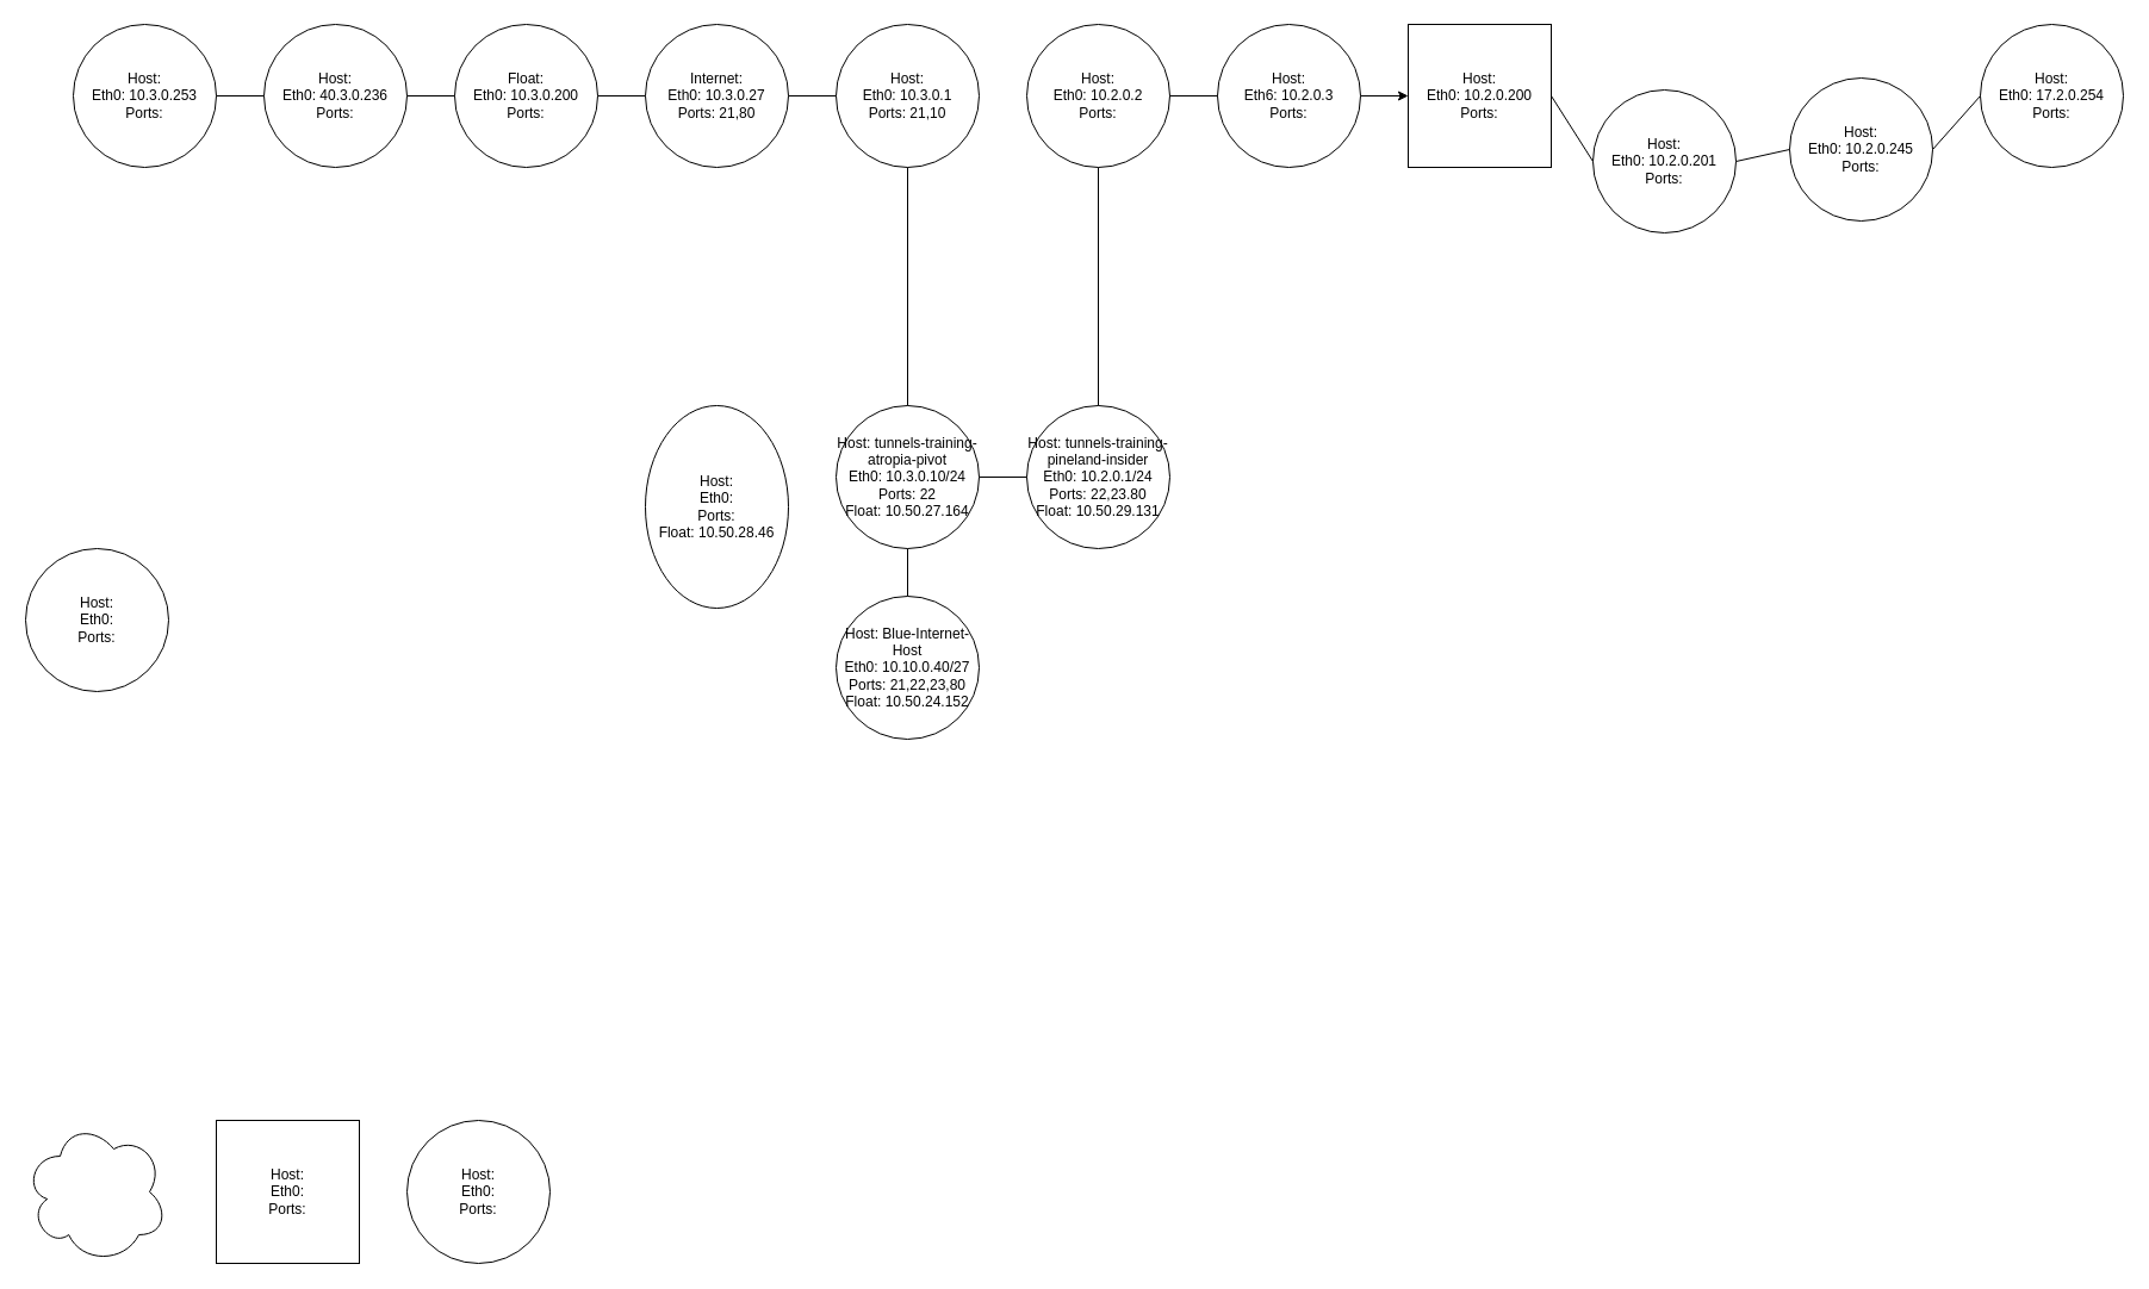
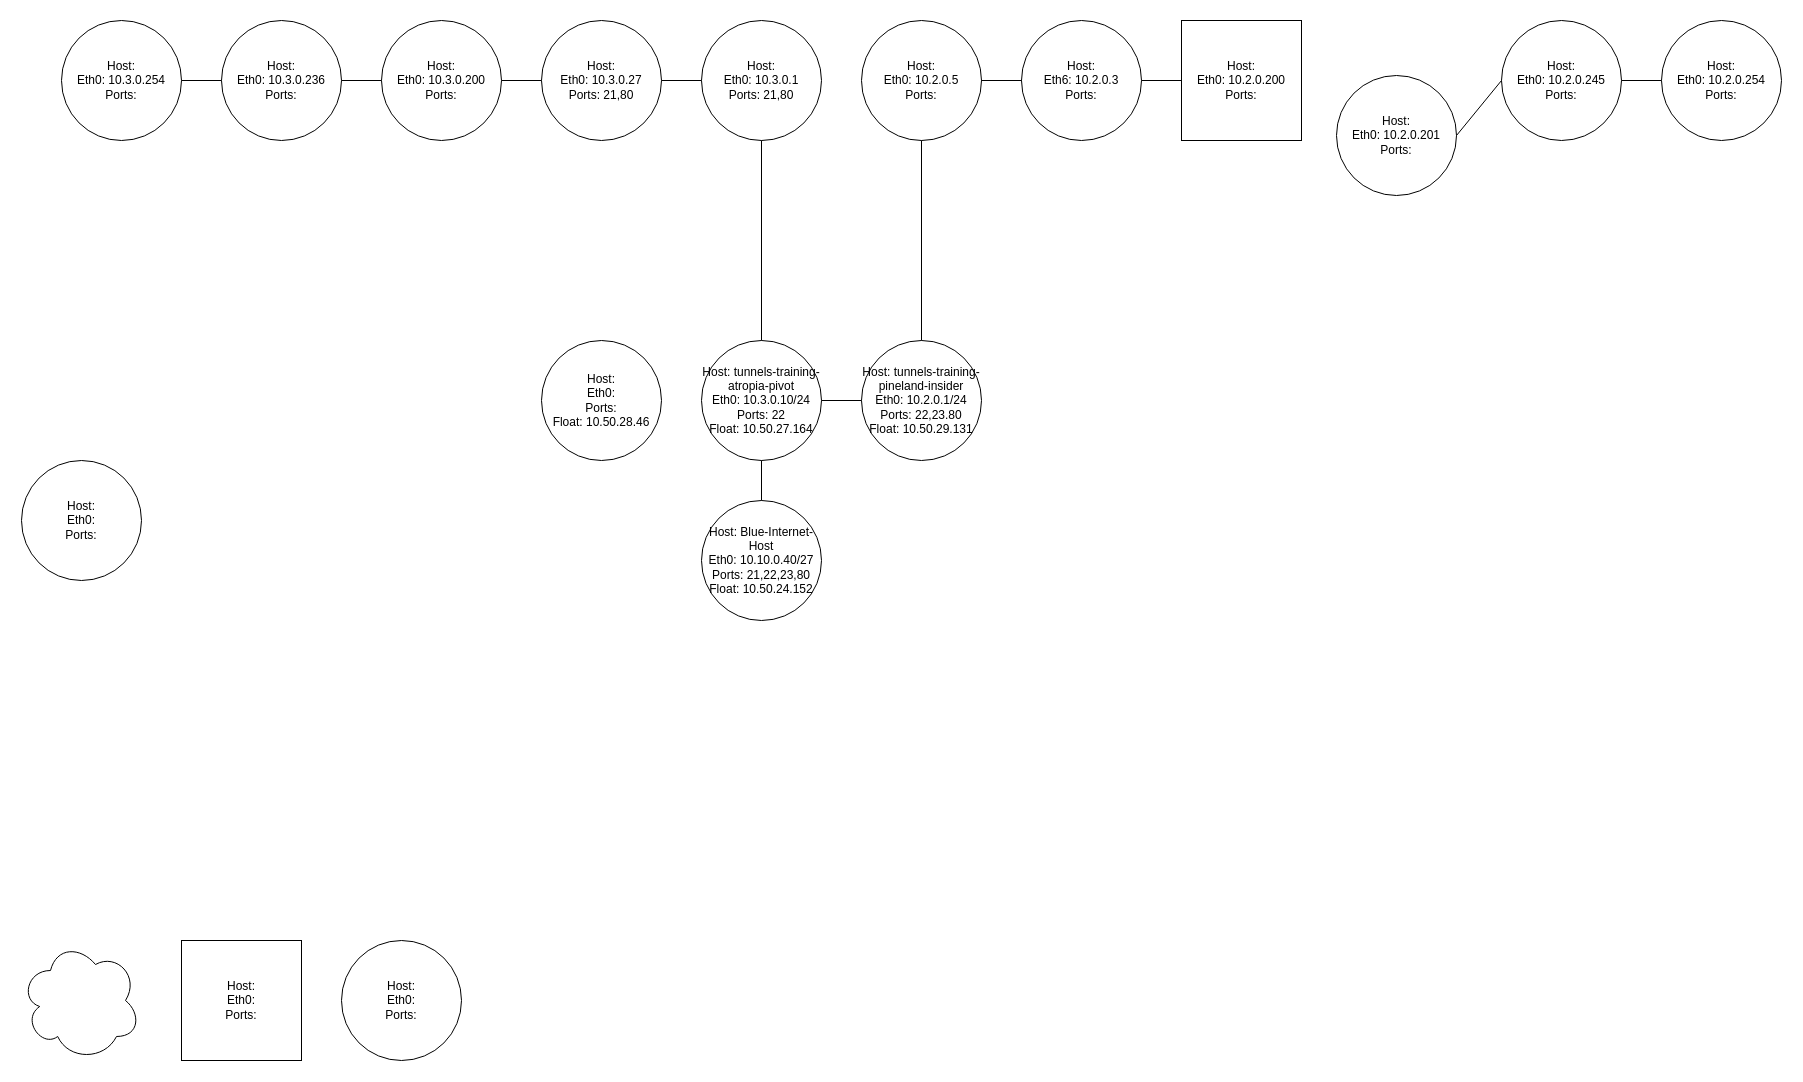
- <mxCell id="31" value="&lt;div&gt;Host: &lt;br&gt;&lt;/div&gt;&lt;div&gt;Eth0: 10.3.0.253&lt;br&gt;&lt;/div&gt;&lt;div&gt;Ports: &lt;br&gt;&lt;/div&gt;" style="ellipse;whiteSpace=wrap;html=1;aspect=fixed;" vertex="1" parent="1"><mxGeometry x="61" y="20" width="120" height="120" as="geometry" /></mxCell>
+ <mxCell id="31" value="&lt;div&gt;Host: &lt;br&gt;&lt;/div&gt;&lt;div&gt;Eth0: 10.3.0.254&lt;br&gt;&lt;/div&gt;&lt;div&gt;Ports: &lt;br&gt;&lt;/div&gt;" style="ellipse;whiteSpace=wrap;html=1;aspect=fixed;" vertex="1" parent="1"><mxGeometry x="61" y="20" width="120" height="120" as="geometry" /></mxCell>
- <mxCell id="26" value="&lt;div&gt;Host: &lt;br&gt;&lt;/div&gt;&lt;div&gt;Eth0: 40.3.0.236&lt;br&gt;&lt;/div&gt;&lt;div&gt;Ports: &lt;br&gt;&lt;/div&gt;" style="ellipse;whiteSpace=wrap;html=1;aspect=fixed;" vertex="1" parent="1"><mxGeometry x="221" y="20" width="120" height="120" as="geometry" /></mxCell>
+ <mxCell id="26" value="&lt;div&gt;Host: &lt;br&gt;&lt;/div&gt;&lt;div&gt;Eth0: 10.3.0.236&lt;br&gt;&lt;/div&gt;&lt;div&gt;Ports: &lt;br&gt;&lt;/div&gt;" style="ellipse;whiteSpace=wrap;html=1;aspect=fixed;" vertex="1" parent="1"><mxGeometry x="221" y="20" width="120" height="120" as="geometry" /></mxCell>
- <mxCell id="24" value="&lt;div&gt;Float: &lt;br&gt;&lt;/div&gt;&lt;div&gt;Eth0: 10.3.0.200&lt;br&gt;&lt;/div&gt;&lt;div&gt;Ports: &lt;br&gt;&lt;/div&gt;" style="ellipse;whiteSpace=wrap;html=1;aspect=fixed;" vertex="1" parent="1"><mxGeometry x="381" y="20" width="120" height="120" as="geometry" /></mxCell>
+ <mxCell id="24" value="&lt;div&gt;Host: &lt;br&gt;&lt;/div&gt;&lt;div&gt;Eth0: 10.3.0.200&lt;br&gt;&lt;/div&gt;&lt;div&gt;Ports: &lt;br&gt;&lt;/div&gt;" style="ellipse;whiteSpace=wrap;html=1;aspect=fixed;" vertex="1" parent="1"><mxGeometry x="381" y="20" width="120" height="120" as="geometry" /></mxCell>
- <mxCell id="27" value="&lt;div&gt;Internet: &lt;br&gt;&lt;/div&gt;&lt;div&gt;Eth0: 10.3.0.27&lt;br&gt;&lt;/div&gt;&lt;div&gt;Ports: 21,80&lt;br&gt;&lt;/div&gt;" style="ellipse;whiteSpace=wrap;html=1;aspect=fixed;" vertex="1" parent="1"><mxGeometry x="541" y="20" width="120" height="120" as="geometry" /></mxCell>
+ <mxCell id="27" value="&lt;div&gt;Host: &lt;br&gt;&lt;/div&gt;&lt;div&gt;Eth0: 10.3.0.27&lt;br&gt;&lt;/div&gt;&lt;div&gt;Ports: 21,80&lt;br&gt;&lt;/div&gt;" style="ellipse;whiteSpace=wrap;html=1;aspect=fixed;" vertex="1" parent="1"><mxGeometry x="541" y="20" width="120" height="120" as="geometry" /></mxCell>
- <mxCell id="23" value="&lt;div&gt;Host: &lt;br&gt;&lt;/div&gt;&lt;div&gt;Eth0: 10.3.0.1&lt;br&gt;&lt;/div&gt;&lt;div&gt;Ports: 21,10&lt;br&gt;&lt;/div&gt;" style="ellipse;whiteSpace=wrap;html=1;aspect=fixed;" vertex="1" parent="1"><mxGeometry x="701" y="20" width="120" height="120" as="geometry" /></mxCell>
+ <mxCell id="23" value="&lt;div&gt;Host: &lt;br&gt;&lt;/div&gt;&lt;div&gt;Eth0: 10.3.0.1&lt;br&gt;&lt;/div&gt;&lt;div&gt;Ports: 21,80&lt;br&gt;&lt;/div&gt;" style="ellipse;whiteSpace=wrap;html=1;aspect=fixed;" vertex="1" parent="1"><mxGeometry x="701" y="20" width="120" height="120" as="geometry" /></mxCell>
- <mxCell id="9" value="&lt;div&gt;Host: &lt;br&gt;&lt;/div&gt;&lt;div&gt;Eth0: 10.2.0.2&lt;br&gt;&lt;/div&gt;&lt;div&gt;Ports: &lt;br&gt;&lt;/div&gt;" style="ellipse;whiteSpace=wrap;html=1;aspect=fixed;" vertex="1" parent="1"><mxGeometry x="861" y="20" width="120" height="120" as="geometry" /></mxCell>
+ <mxCell id="9" value="&lt;div&gt;Host: &lt;br&gt;&lt;/div&gt;&lt;div&gt;Eth0: 10.2.0.5&lt;br&gt;&lt;/div&gt;&lt;div&gt;Ports: &lt;br&gt;&lt;/div&gt;" style="ellipse;whiteSpace=wrap;html=1;aspect=fixed;" vertex="1" parent="1"><mxGeometry x="861" y="20" width="120" height="120" as="geometry" /></mxCell>
- <mxCell id="17" value="" style="endArrow=classic;html=1;rounded=0;exitX=1;exitY=0.5;exitDx=0;exitDy=0;" edge="1" parent="1" source="10" target="13"><mxGeometry width="50" height="50" relative="1" as="geometry"><mxPoint x="1141" y="-10" as="sourcePoint" /><mxPoint x="1191" y="-60" as="targetPoint" /></mxGeometry></mxCell>
+ <mxCell id="17" value="" style="endArrow=none;html=1;rounded=0;exitX=1;exitY=0.5;exitDx=0;exitDy=0;" edge="1" parent="1" source="10" target="13"><mxGeometry width="50" height="50" relative="1" as="geometry"><mxPoint x="1141" y="-10" as="sourcePoint" /><mxPoint x="1191" y="-60" as="targetPoint" /></mxGeometry></mxCell>
- <mxCell id="32" value="&lt;div&gt;Host: &lt;br&gt;&lt;/div&gt;&lt;div&gt;Eth0: 17.2.0.254&lt;br&gt;&lt;/div&gt;&lt;div&gt;Ports: &lt;br&gt;&lt;/div&gt;" style="ellipse;whiteSpace=wrap;html=1;aspect=fixed;" vertex="1" parent="1"><mxGeometry x="1661" y="20" width="120" height="120" as="geometry" /></mxCell>
+ <mxCell id="32" value="&lt;div&gt;Host: &lt;br&gt;&lt;/div&gt;&lt;div&gt;Eth0: 10.2.0.254&lt;br&gt;&lt;/div&gt;&lt;div&gt;Ports: &lt;br&gt;&lt;/div&gt;" style="ellipse;whiteSpace=wrap;html=1;aspect=fixed;" vertex="1" parent="1"><mxGeometry x="1661" y="20" width="120" height="120" as="geometry" /></mxCell>
- <mxCell id="18" value="" style="endArrow=none;html=1;rounded=0;exitX=1;exitY=0.5;exitDx=0;exitDy=0;entryX=0;entryY=0.5;entryDx=0;entryDy=0;" edge="1" parent="1" source="13" target="11"><mxGeometry width="50" height="50" relative="1" as="geometry"><mxPoint x="1281" y="-60" as="sourcePoint" /><mxPoint x="1331" y="-110" as="targetPoint" /></mxGeometry></mxCell>
- <mxCell id="12" value="&lt;div&gt;Host: &lt;br&gt;&lt;/div&gt;&lt;div&gt;Eth0: 10.2.0.245&lt;br&gt;&lt;/div&gt;&lt;div&gt;Ports: &lt;br&gt;&lt;/div&gt;" style="ellipse;whiteSpace=wrap;html=1;aspect=fixed;" vertex="1" parent="1"><mxGeometry x="1501" y="65" width="120" height="120" as="geometry" /></mxCell>
+ <mxCell id="12" value="&lt;div&gt;Host: &lt;br&gt;&lt;/div&gt;&lt;div&gt;Eth0: 10.2.0.245&lt;br&gt;&lt;/div&gt;&lt;div&gt;Ports: &lt;br&gt;&lt;/div&gt;" style="ellipse;whiteSpace=wrap;html=1;aspect=fixed;" vertex="1" parent="1"><mxGeometry x="1501" y="20" width="120" height="120" as="geometry" /></mxCell>
- <mxCell id="22" value="&lt;div&gt;Host: &lt;br&gt;&lt;/div&gt;&lt;div&gt;Eth0: &lt;br&gt;&lt;/div&gt;&lt;div&gt;Ports: &lt;br&gt;&lt;/div&gt;&lt;div&gt;Float: 10.50.28.46&lt;br&gt;&lt;/div&gt;" style="ellipse;whiteSpace=wrap;html=1;aspect=fixed;" vertex="1" parent="1"><mxGeometry x="541" y="340" width="120" height="170" as="geometry" /></mxCell>
+ <mxCell id="22" value="&lt;div&gt;Host: &lt;br&gt;&lt;/div&gt;&lt;div&gt;Eth0: &lt;br&gt;&lt;/div&gt;&lt;div&gt;Ports: &lt;br&gt;&lt;/div&gt;&lt;div&gt;Float: 10.50.28.46&lt;br&gt;&lt;/div&gt;" style="ellipse;whiteSpace=wrap;html=1;aspect=fixed;" vertex="1" parent="1"><mxGeometry x="541" y="340" width="120" height="120" as="geometry" /></mxCell>
